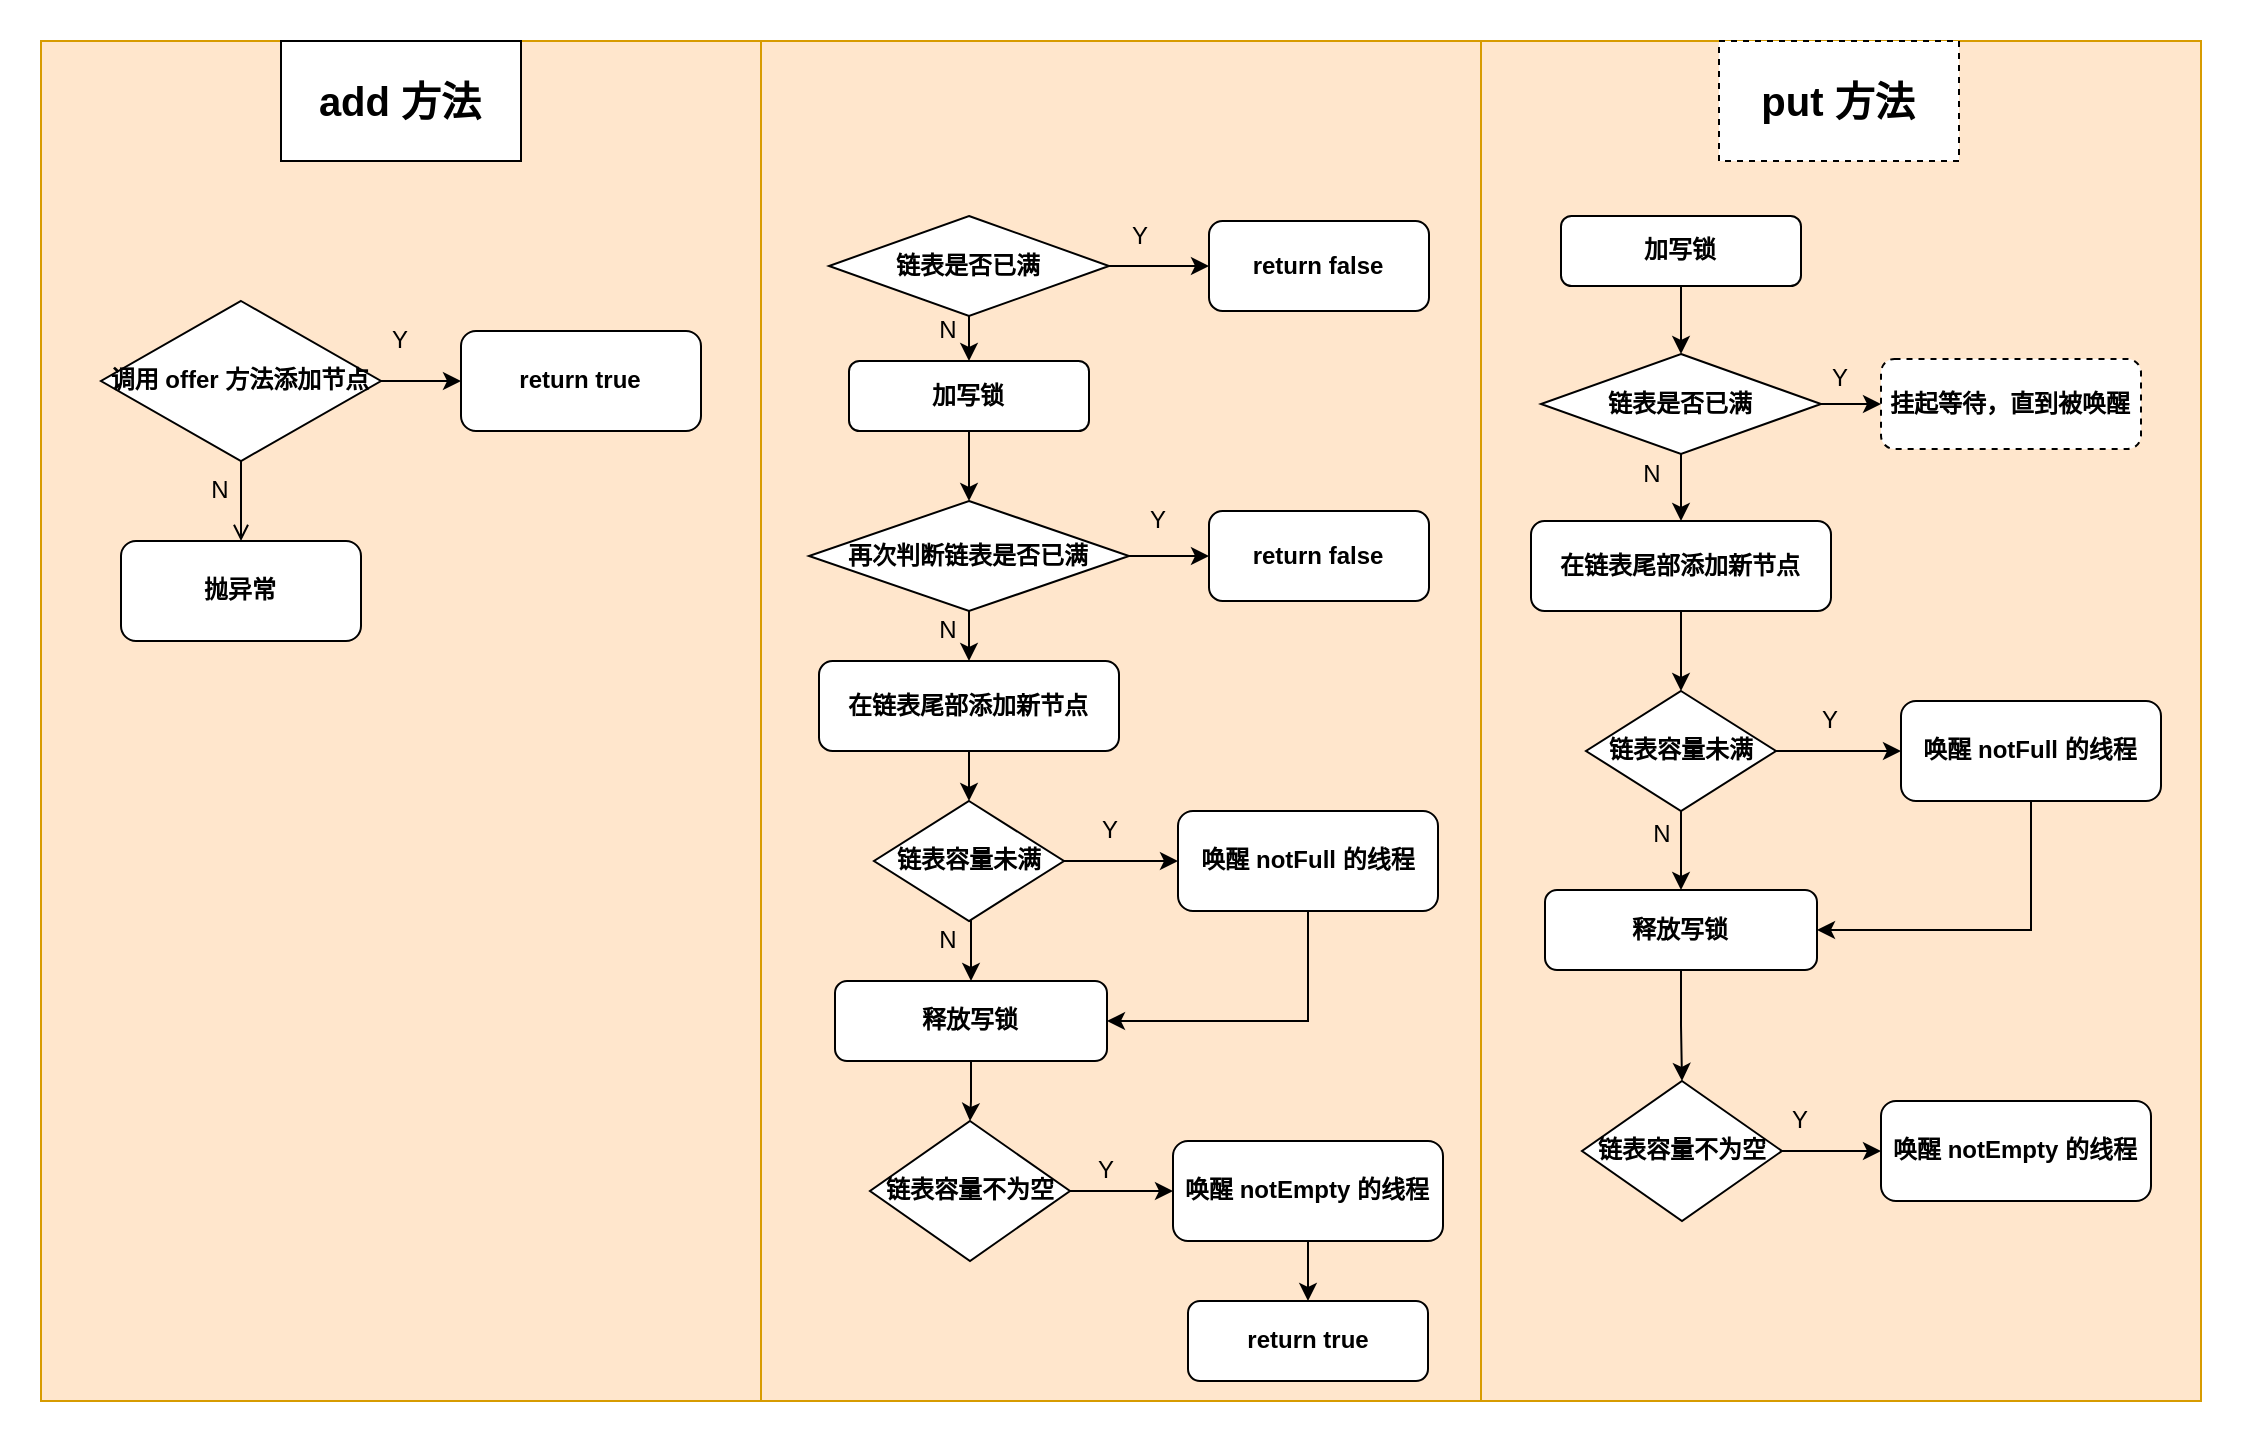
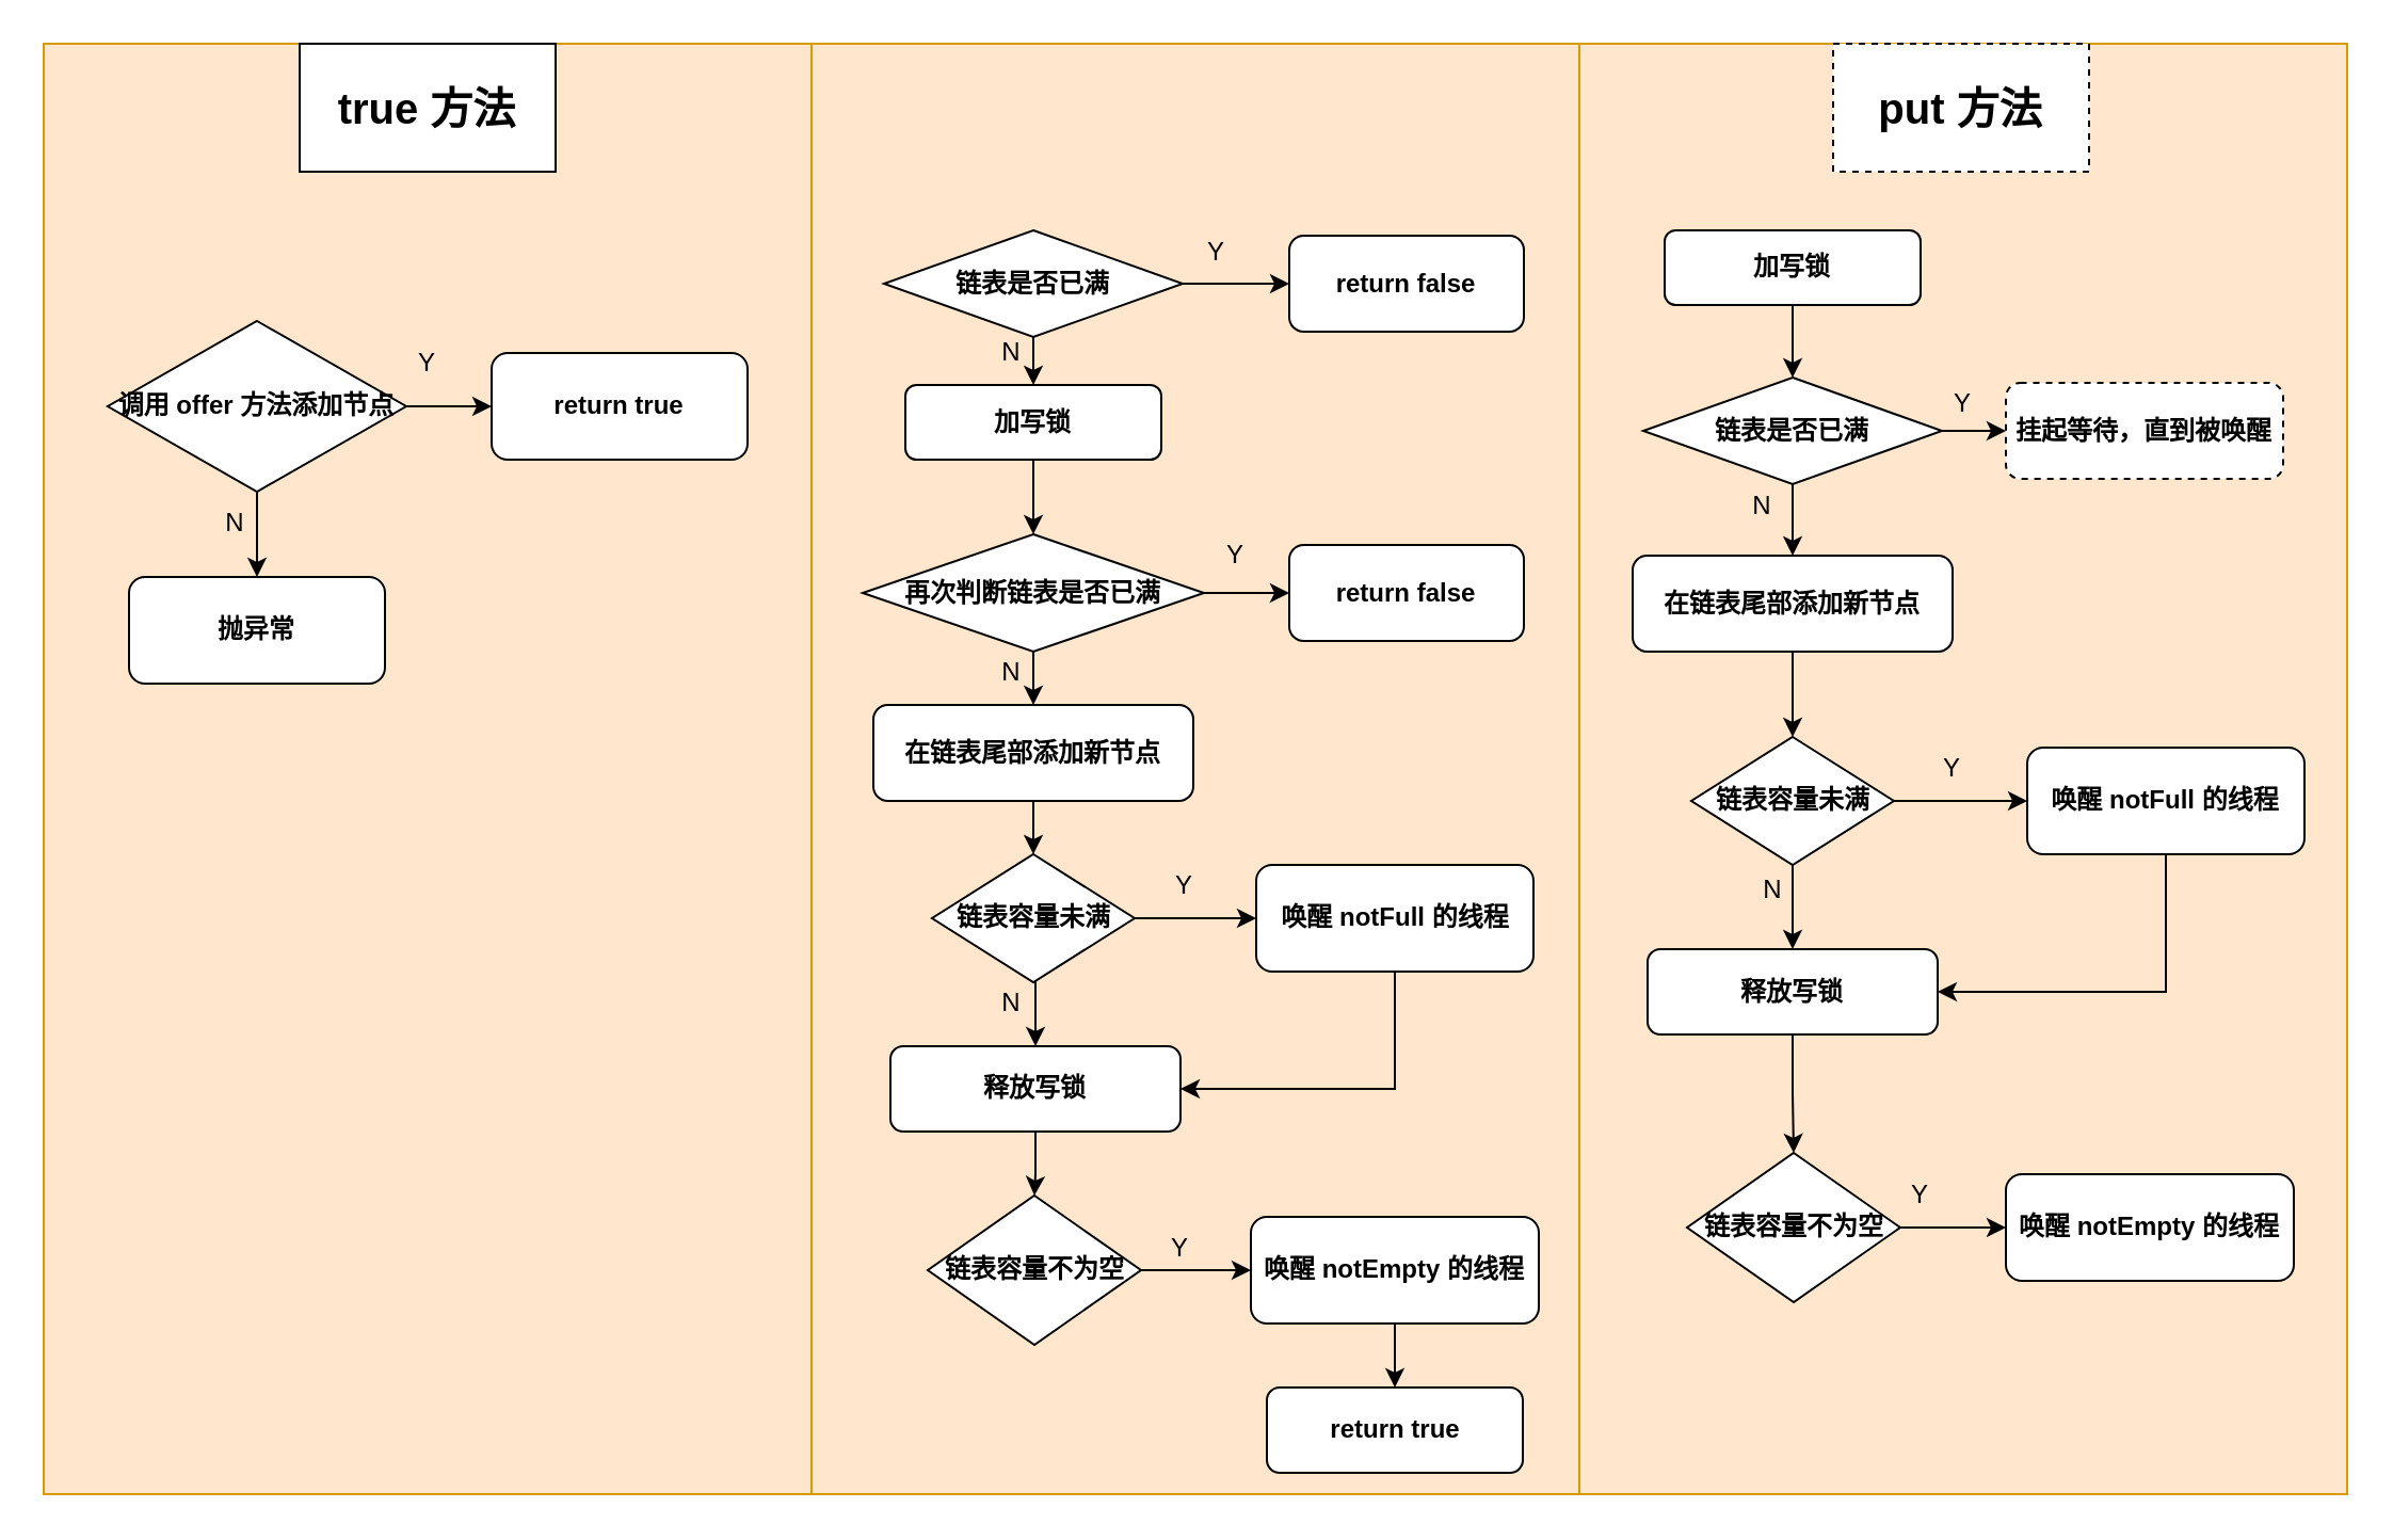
- <mxCell id="5" value="add 方法" style="rounded=0;whiteSpace=wrap;html=1;fontStyle=1;fontSize=20;" vertex="1" parent="1"><mxGeometry x="140" y="20" width="120" height="60" as="geometry" /></mxCell>
+ <mxCell id="5" value="true 方法" style="rounded=0;whiteSpace=wrap;html=1;fontStyle=1;fontSize=20;" vertex="1" parent="1"><mxGeometry x="140" y="20" width="120" height="60" as="geometry" /></mxCell>
- <mxCell id="7" style="edgeStyle=orthogonalEdgeStyle;rounded=0;orthogonalLoop=1;jettySize=auto;html=1;exitX=0.5;exitY=1;exitDx=0;exitDy=0;fontStyle=1;endArrow=open;" edge="1" parent="1" source="8" target="10"><mxGeometry relative="1" as="geometry" /></mxCell>
+ <mxCell id="7" style="edgeStyle=orthogonalEdgeStyle;rounded=0;orthogonalLoop=1;jettySize=auto;html=1;exitX=0.5;exitY=1;exitDx=0;exitDy=0;fontStyle=1" edge="1" parent="1" source="8" target="10"><mxGeometry relative="1" as="geometry" /></mxCell>
